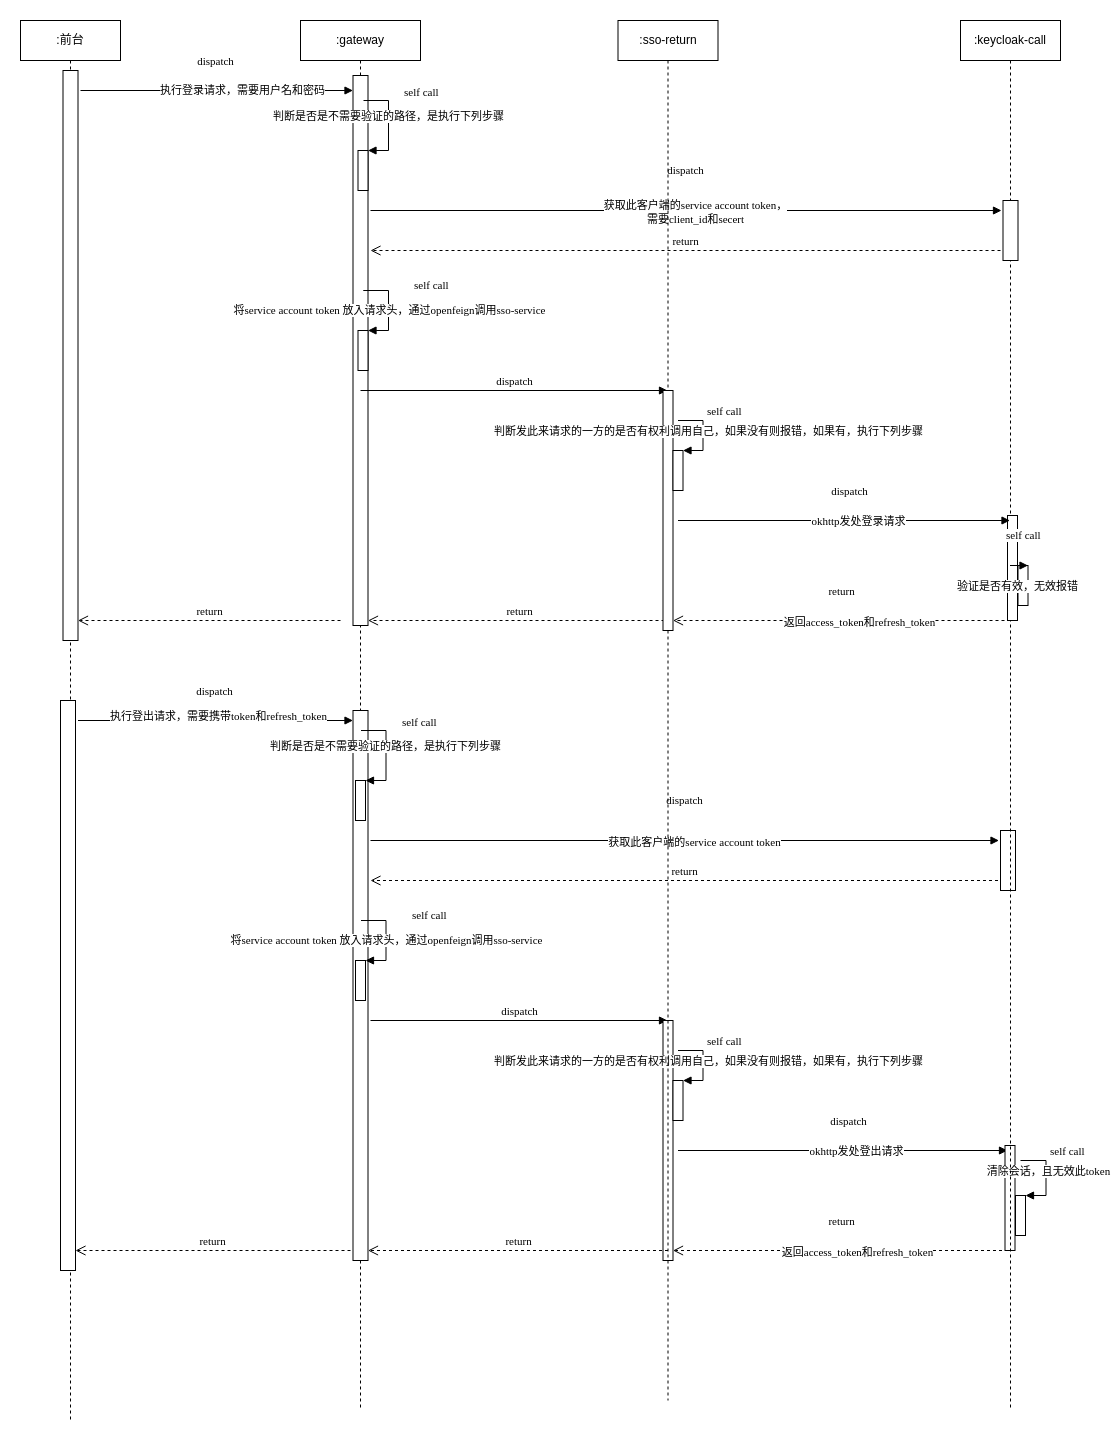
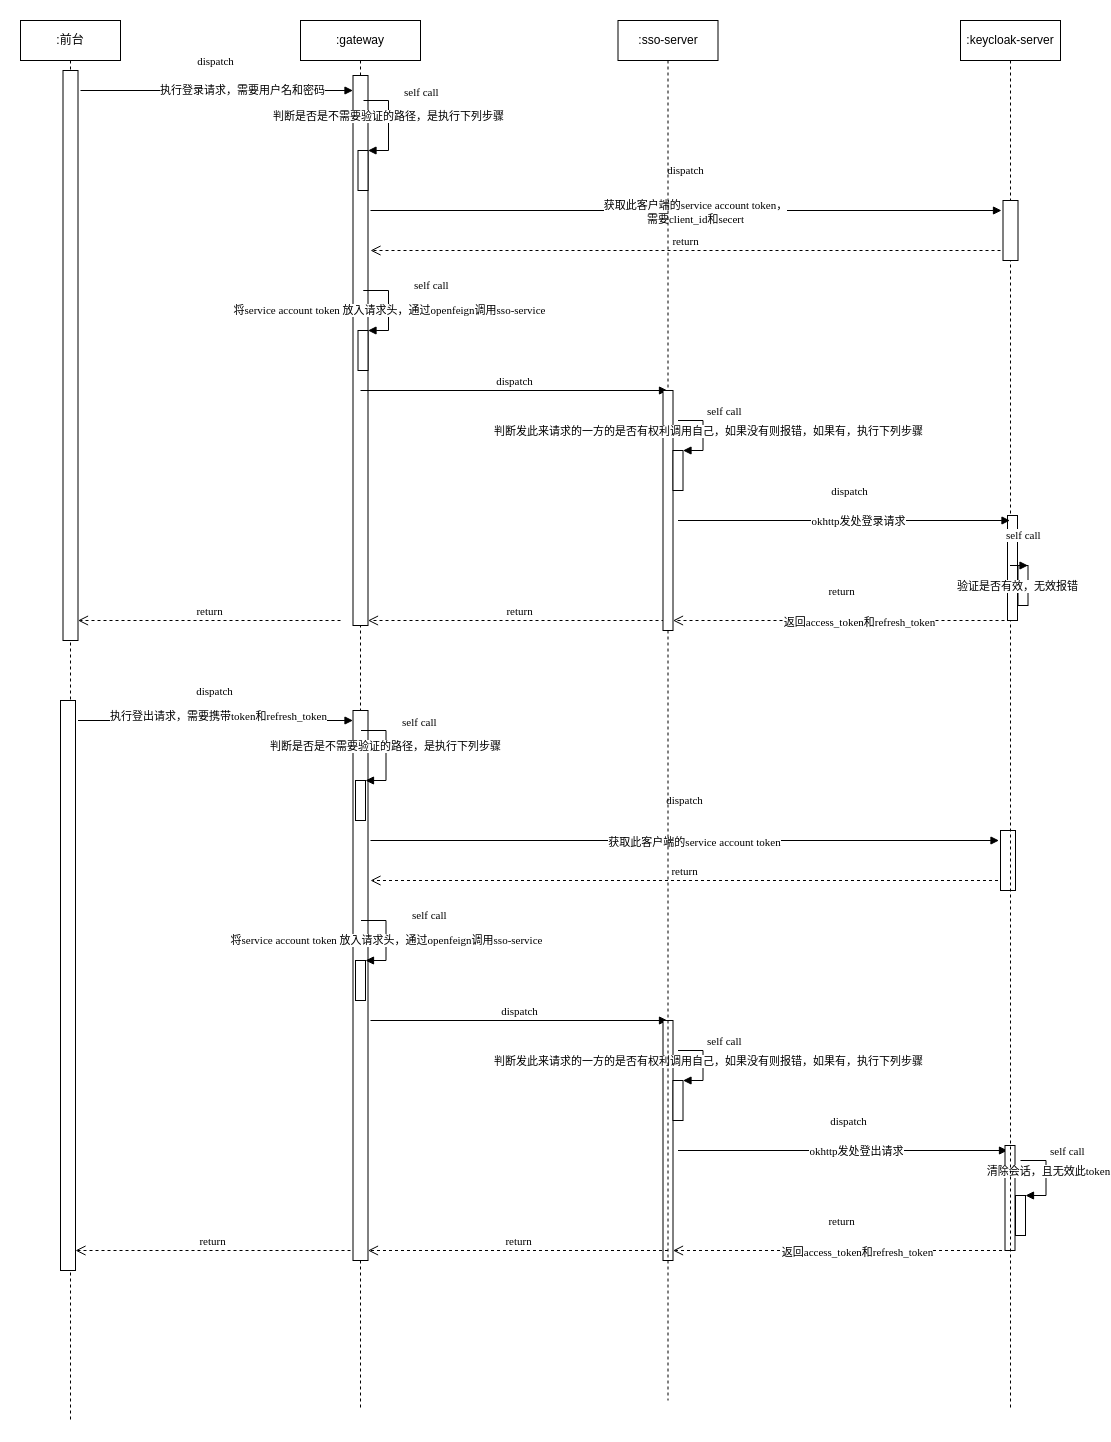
- <mxCell id="57" value=":sso-return" style="shape=umlLifeline;perimeter=lifelinePerimeter;whiteSpace=wrap;html=1;container=1;collapsible=0;recursiveResize=0;outlineConnect=0;" parent="1" vertex="1"><mxGeometry x="617.5" width="100" height="1380" as="geometry" y="20" /></mxCell>
+ <mxCell id="57" value=":sso-server" style="shape=umlLifeline;perimeter=lifelinePerimeter;whiteSpace=wrap;html=1;container=1;collapsible=0;recursiveResize=0;outlineConnect=0;" parent="1" vertex="1"><mxGeometry x="617.5" width="100" height="1380" as="geometry" y="20" /></mxCell>
- <mxCell id="46" value=":keycloak-call" style="shape=umlLifeline;perimeter=lifelinePerimeter;whiteSpace=wrap;html=1;container=1;collapsible=0;recursiveResize=0;outlineConnect=0;" parent="1" vertex="1"><mxGeometry x="960" width="100" height="1390" as="geometry" y="20" /></mxCell>
+ <mxCell id="46" value=":keycloak-server" style="shape=umlLifeline;perimeter=lifelinePerimeter;whiteSpace=wrap;html=1;container=1;collapsible=0;recursiveResize=0;outlineConnect=0;" parent="1" vertex="1"><mxGeometry x="960" width="100" height="1390" as="geometry" y="20" /></mxCell>
